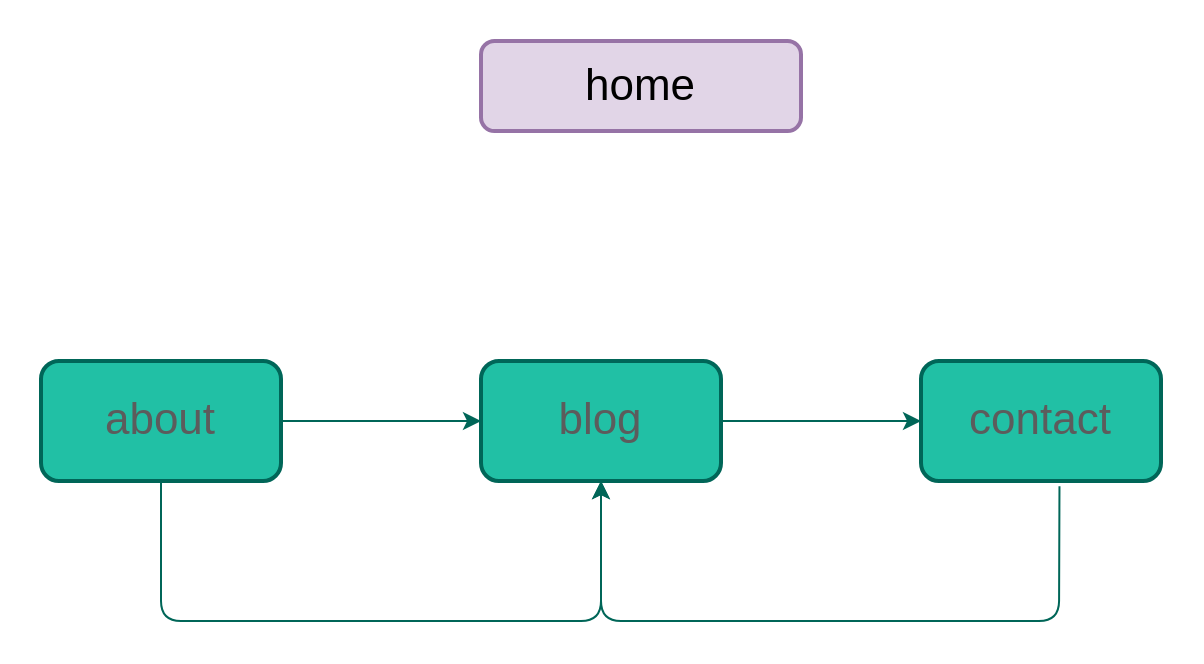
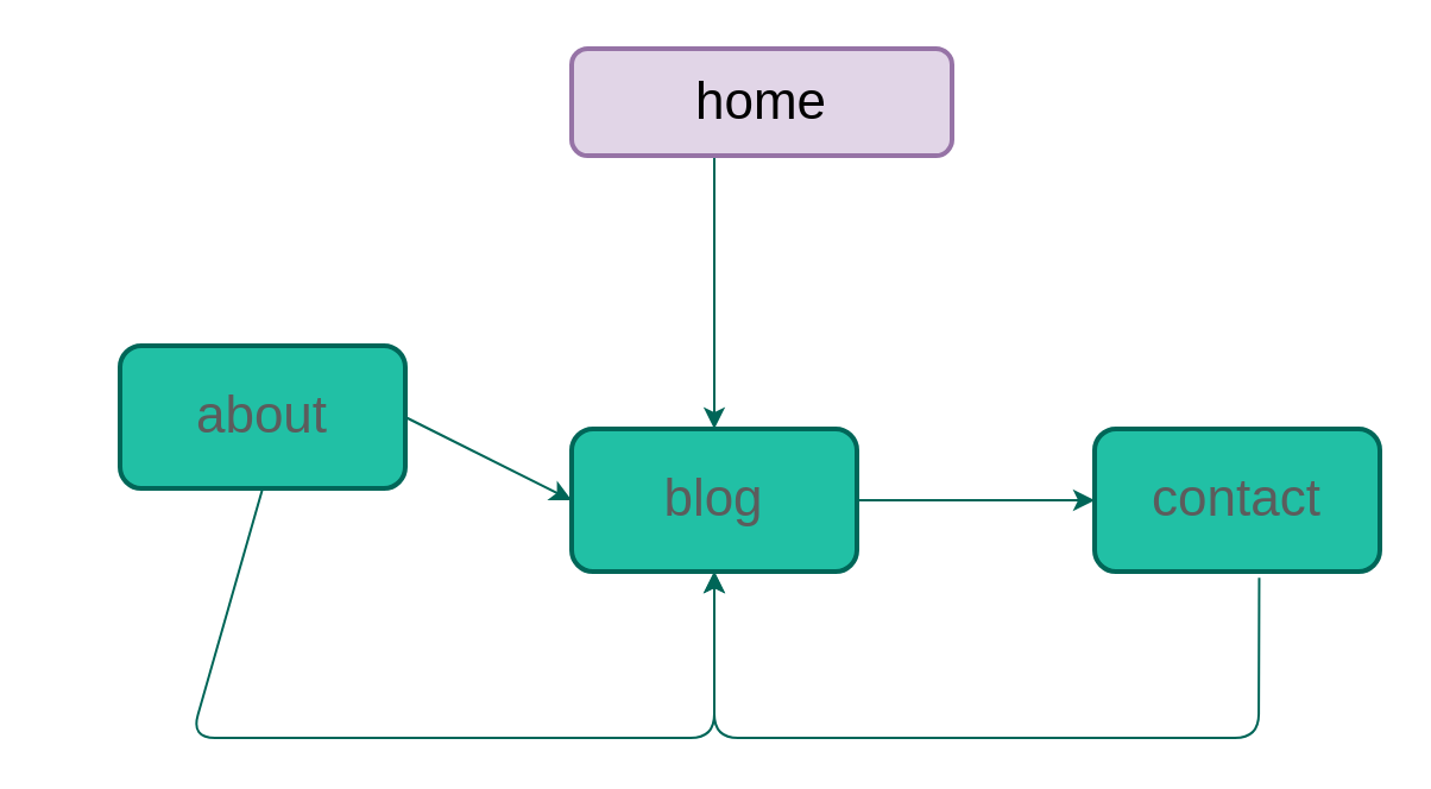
+ <mxCell id="2" style="edgeStyle=orthogonalEdgeStyle;rounded=0;orthogonalLoop=1;jettySize=auto;html=1;entryX=0.5;entryY=0;entryDx=0;entryDy=0;fontSize=22;strokeColor=#006658;fontColor=#5C5C5C;" edge="1" parent="1" source="3" target="4"><mxGeometry relative="1" as="geometry"><Array as="points"><mxPoint x="300" y="140" /><mxPoint x="300" y="140" /></Array></mxGeometry></mxCell>
- <mxCell id="5" value="about" style="rounded=1;whiteSpace=wrap;html=1;strokeWidth=2;fontSize=22;fillColor=#21C0A5;strokeColor=#006658;fontColor=#5C5C5C;" vertex="1" parent="1"><mxGeometry x="20" y="180" width="120" height="60" as="geometry" /></mxCell>
+ <mxCell id="5" value="about" style="rounded=1;whiteSpace=wrap;html=1;strokeWidth=2;fontSize=22;fillColor=#21C0A5;strokeColor=#006658;fontColor=#5C5C5C;" vertex="1" parent="1"><mxGeometry x="50" y="145" width="120" height="60" as="geometry" /></mxCell>
